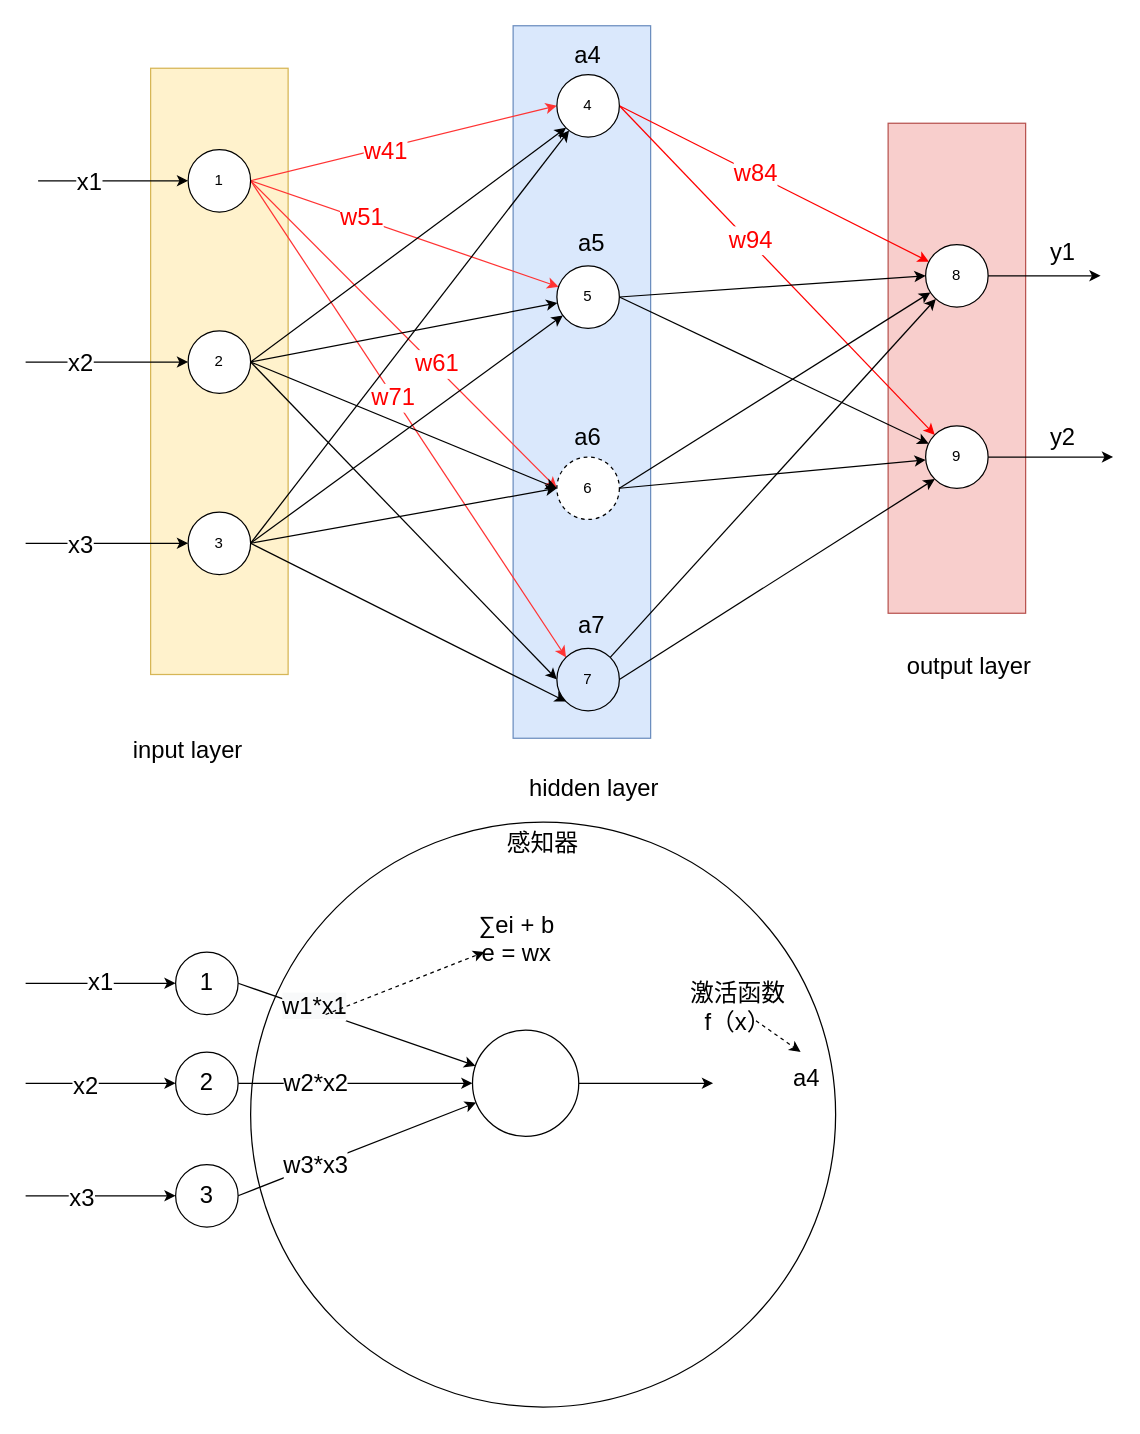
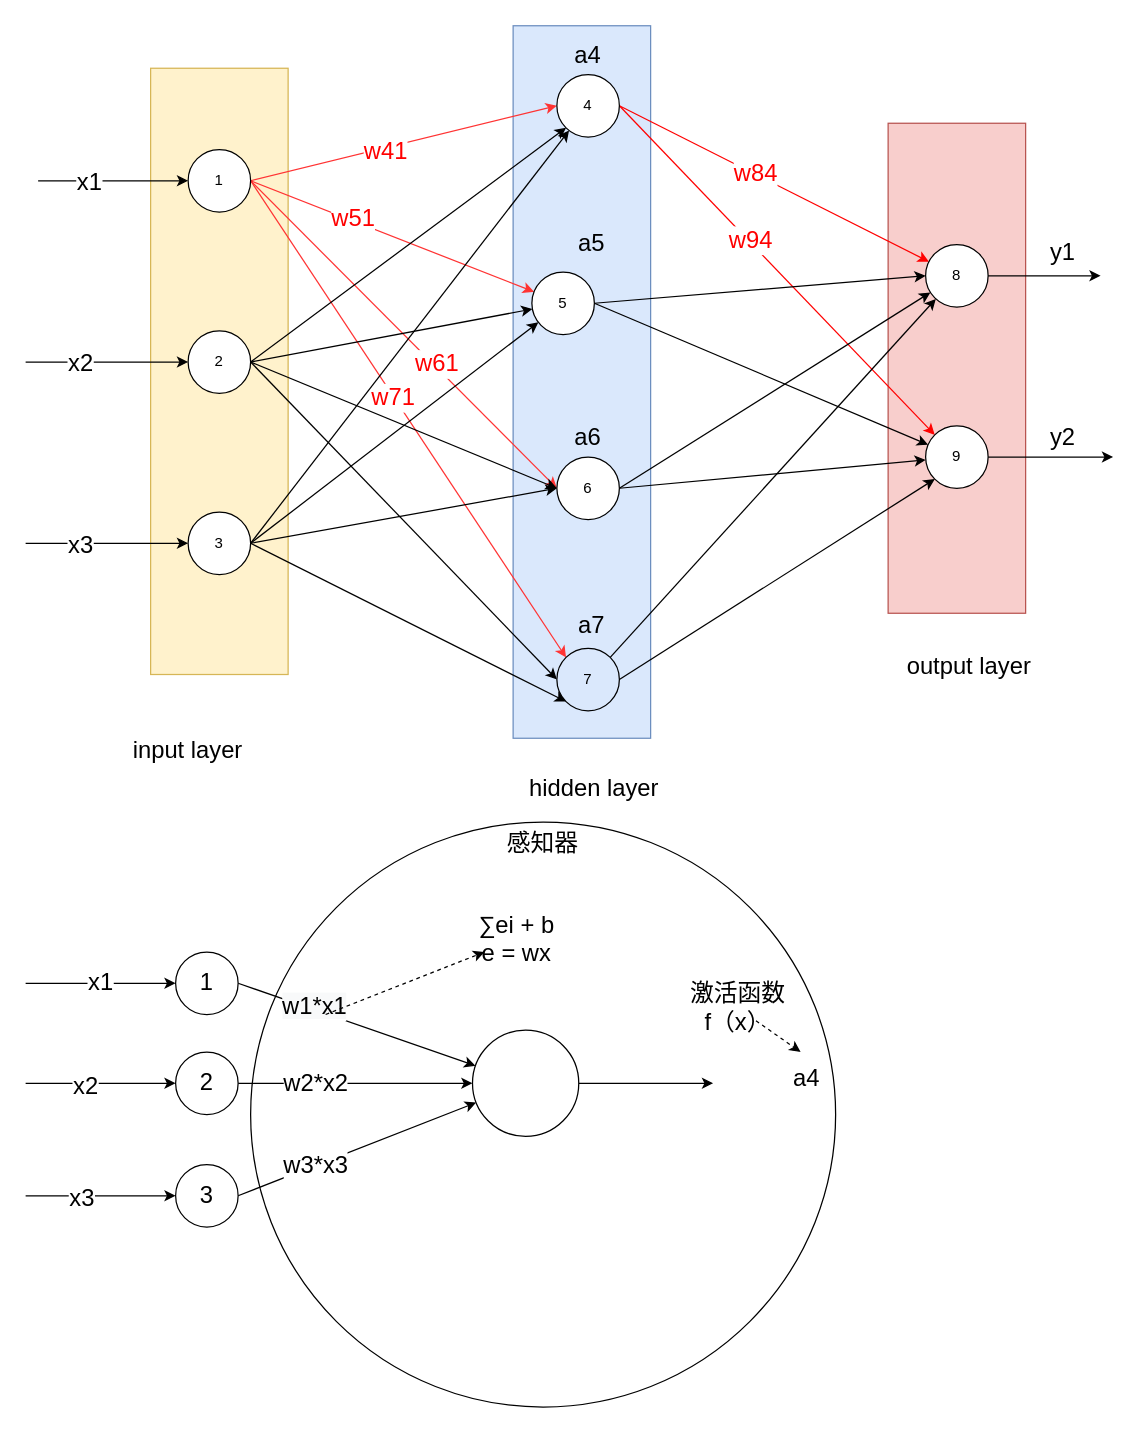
- <mxCell id="33" value="5" style="ellipse;whiteSpace=wrap;html=1;aspect=fixed;" vertex="1" parent="1"><mxGeometry x="445" y="212" width="50" height="50" as="geometry" /></mxCell>
+ <mxCell id="33" value="5" style="ellipse;whiteSpace=wrap;html=1;aspect=fixed;" vertex="1" parent="1"><mxGeometry x="425" y="217" width="50" height="50" as="geometry" /></mxCell>
- <mxCell id="36" value="6" style="ellipse;whiteSpace=wrap;html=1;aspect=fixed;dashed=1;" vertex="1" parent="1"><mxGeometry x="445" y="365" width="50" height="50" as="geometry" /></mxCell>
+ <mxCell id="36" value="6" style="ellipse;whiteSpace=wrap;html=1;aspect=fixed;" vertex="1" parent="1"><mxGeometry x="445" y="365" width="50" height="50" as="geometry" /></mxCell>
